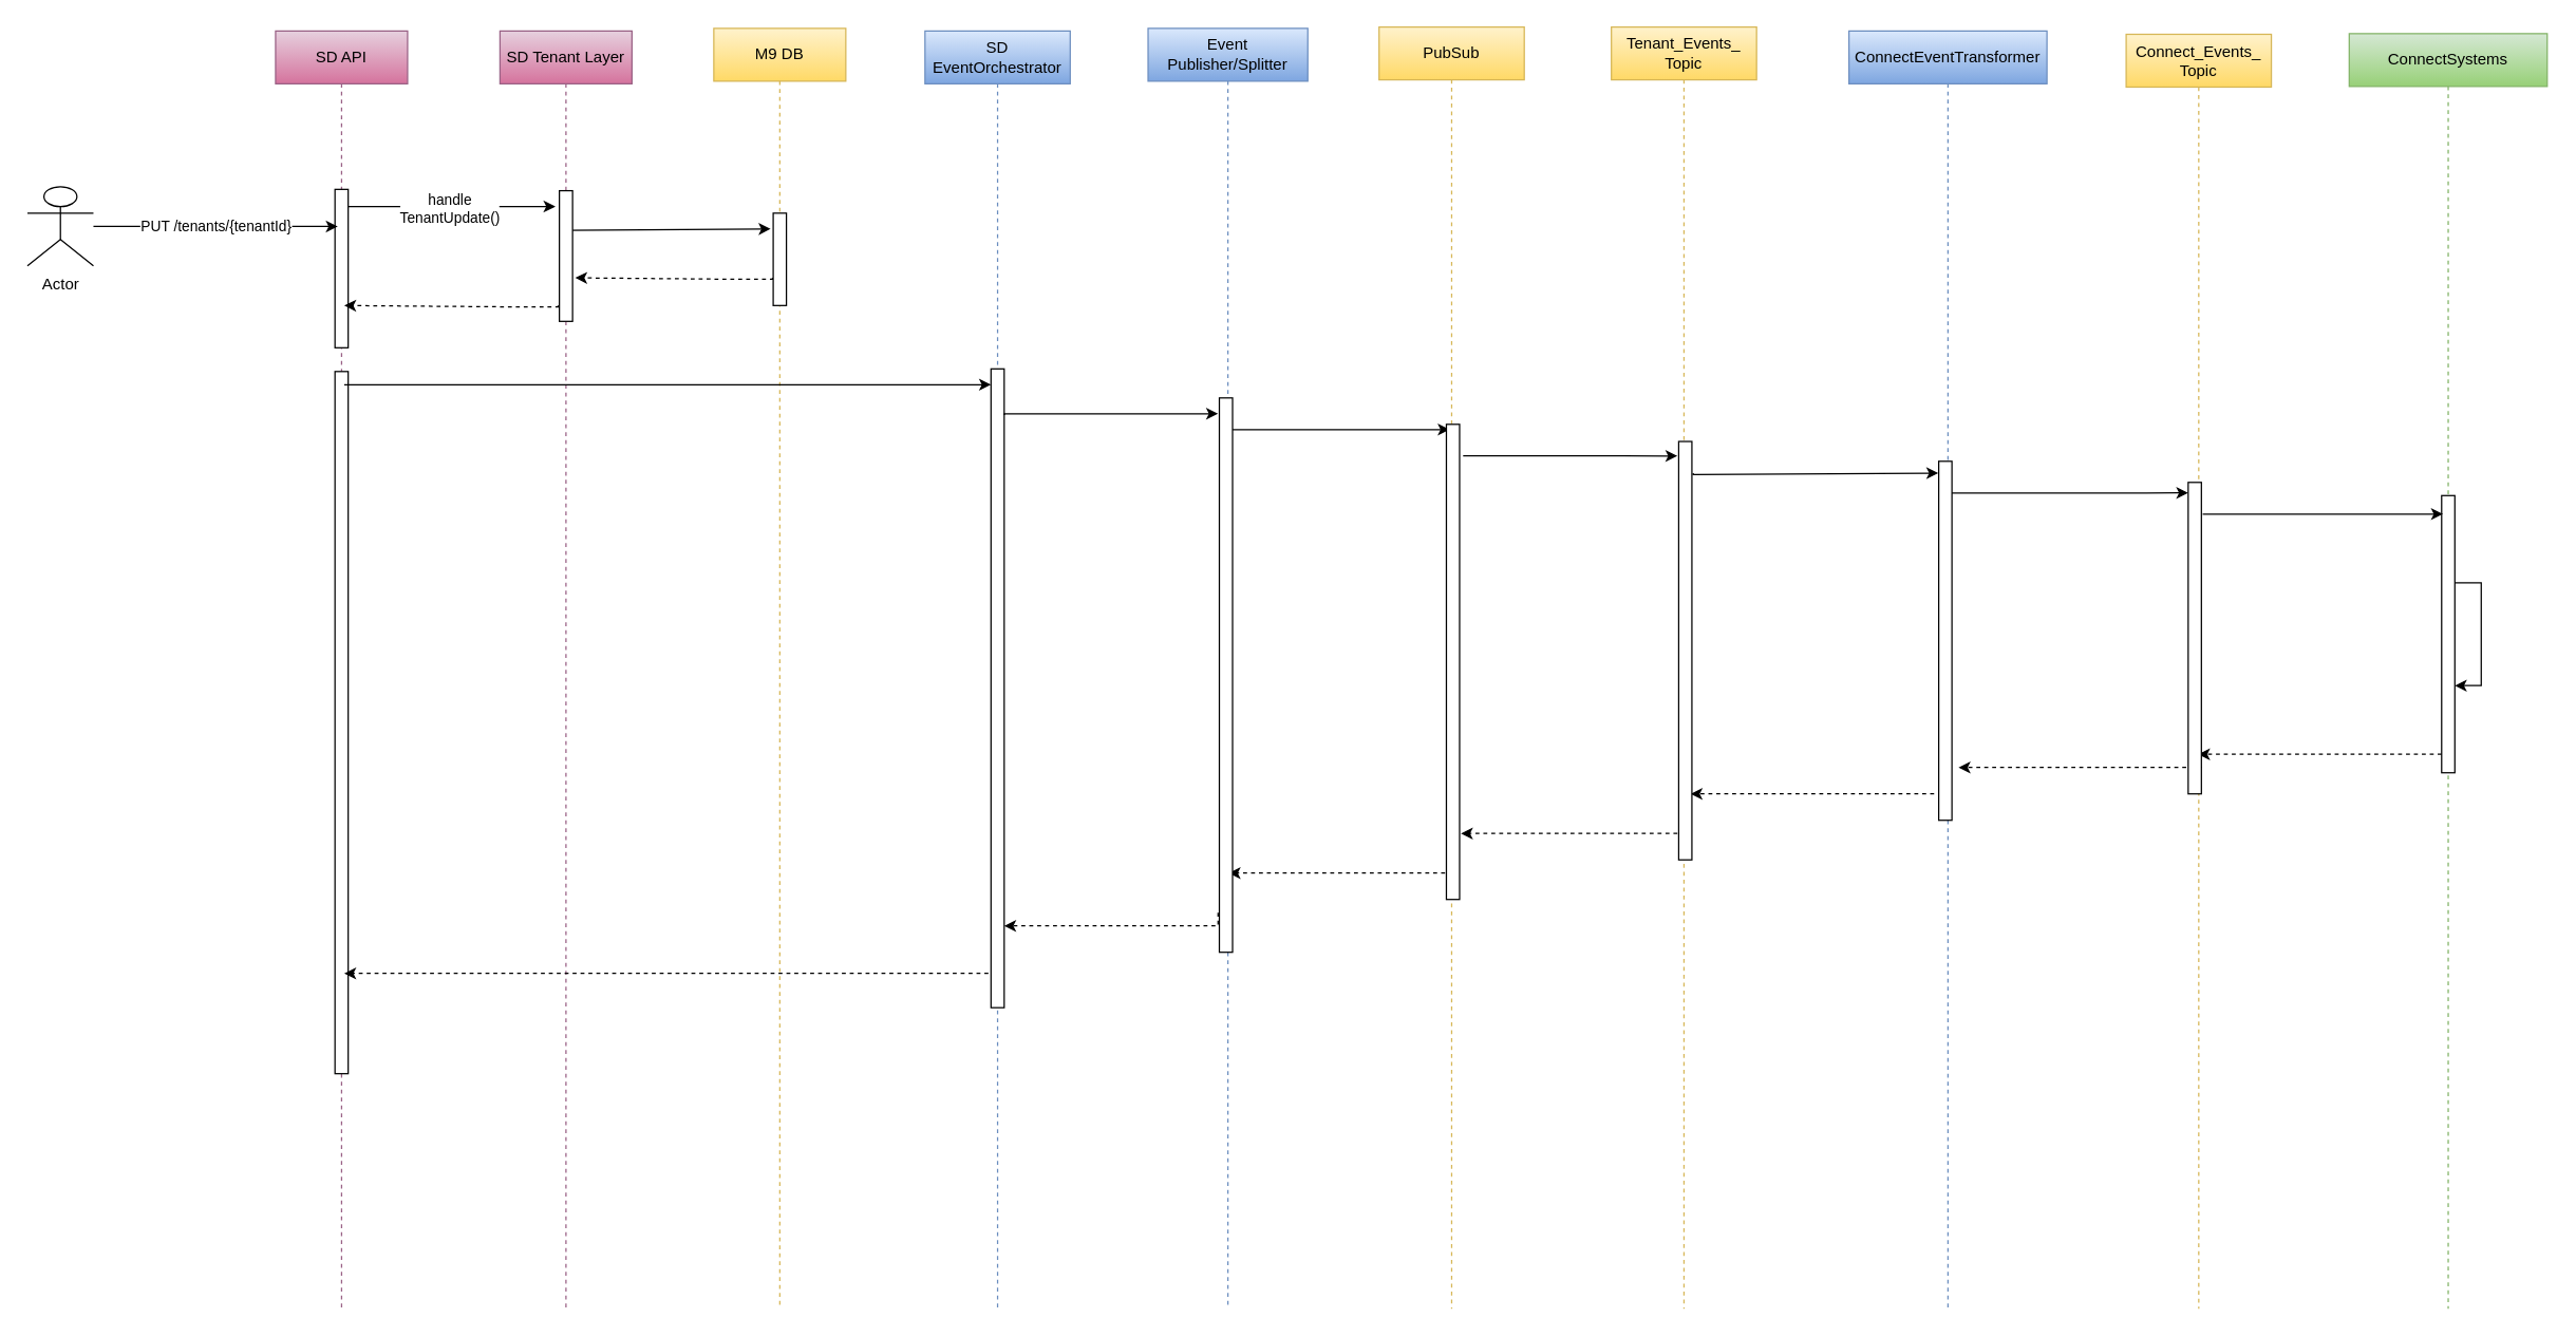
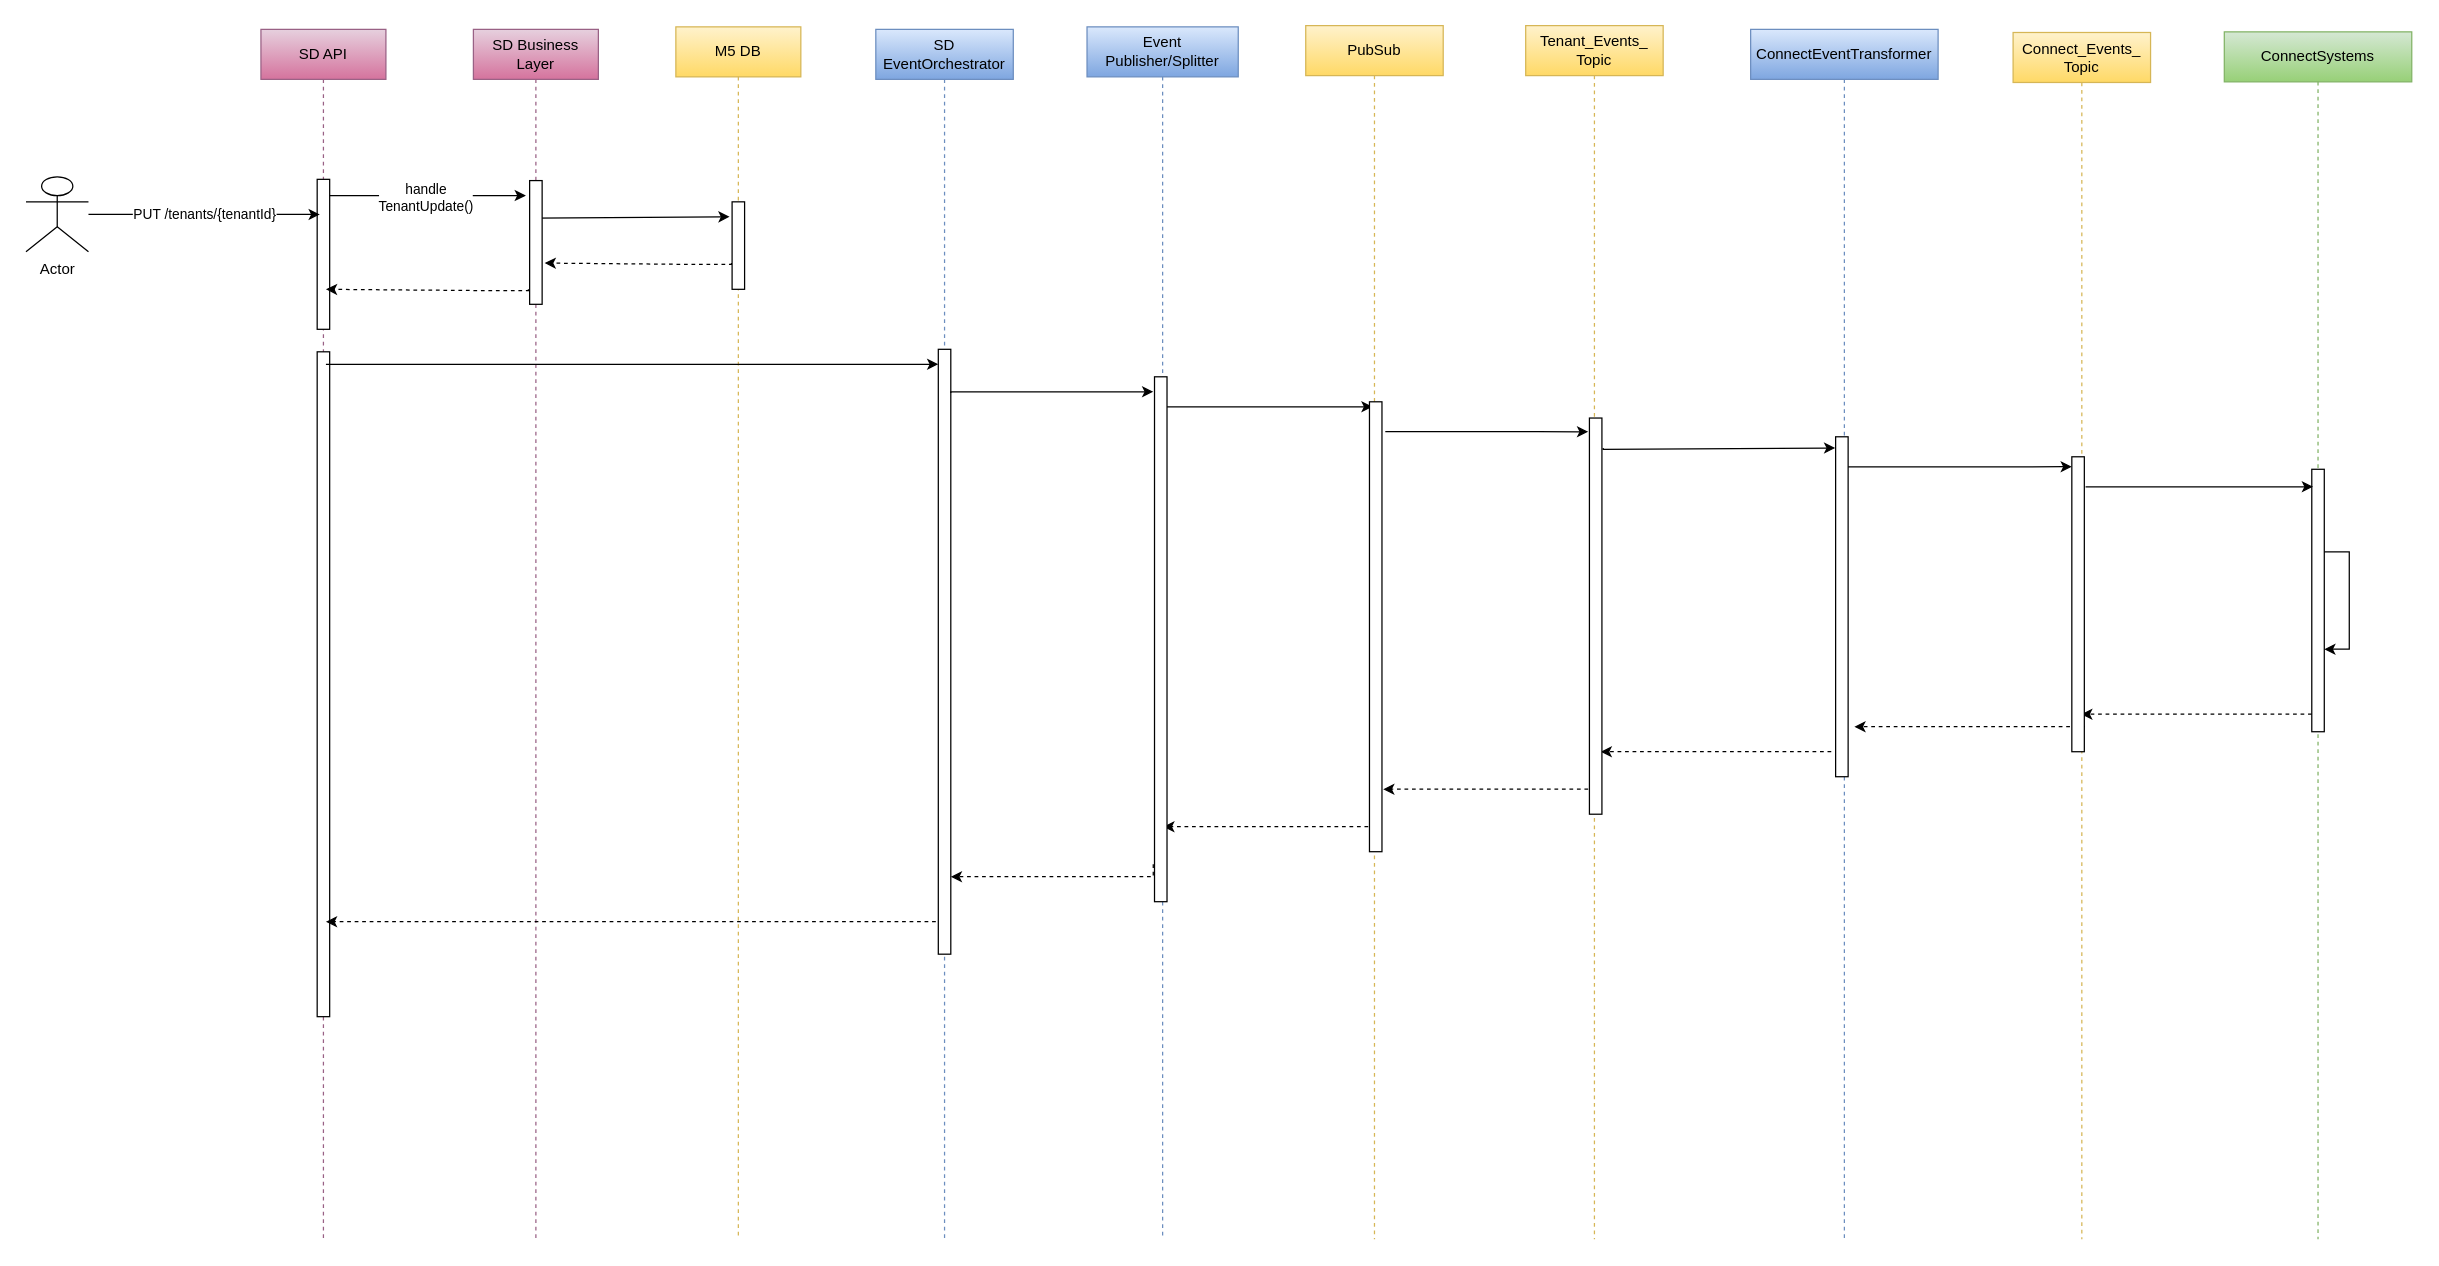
- <mxCell id="21" value="M9 DB" style="shape=umlLifeline;perimeter=lifelinePerimeter;whiteSpace=wrap;html=1;container=1;collapsible=0;recursiveResize=0;outlineConnect=0;gradientColor=#ffd966;fillColor=#fff2cc;strokeColor=#d6b656;" parent="1" vertex="1"><mxGeometry x="540" y="21" width="100" height="970" as="geometry" /></mxCell>
+ <mxCell id="21" value="M5 DB" style="shape=umlLifeline;perimeter=lifelinePerimeter;whiteSpace=wrap;html=1;container=1;collapsible=0;recursiveResize=0;outlineConnect=0;gradientColor=#ffd966;fillColor=#fff2cc;strokeColor=#d6b656;" parent="1" vertex="1"><mxGeometry x="540" y="21" width="100" height="970" as="geometry" /></mxCell>
- <mxCell id="11" value="SD Tenant Layer" style="shape=umlLifeline;perimeter=lifelinePerimeter;whiteSpace=wrap;html=1;container=1;collapsible=0;recursiveResize=0;outlineConnect=0;gradientColor=#d5739d;fillColor=#e6d0de;strokeColor=#996185;" parent="1" vertex="1"><mxGeometry x="378" y="23" width="100" height="968" as="geometry" /></mxCell>
+ <mxCell id="11" value="SD Business Layer" style="shape=umlLifeline;perimeter=lifelinePerimeter;whiteSpace=wrap;html=1;container=1;collapsible=0;recursiveResize=0;outlineConnect=0;gradientColor=#d5739d;fillColor=#e6d0de;strokeColor=#996185;" parent="1" vertex="1"><mxGeometry x="378" y="23" width="100" height="968" as="geometry" /></mxCell>
